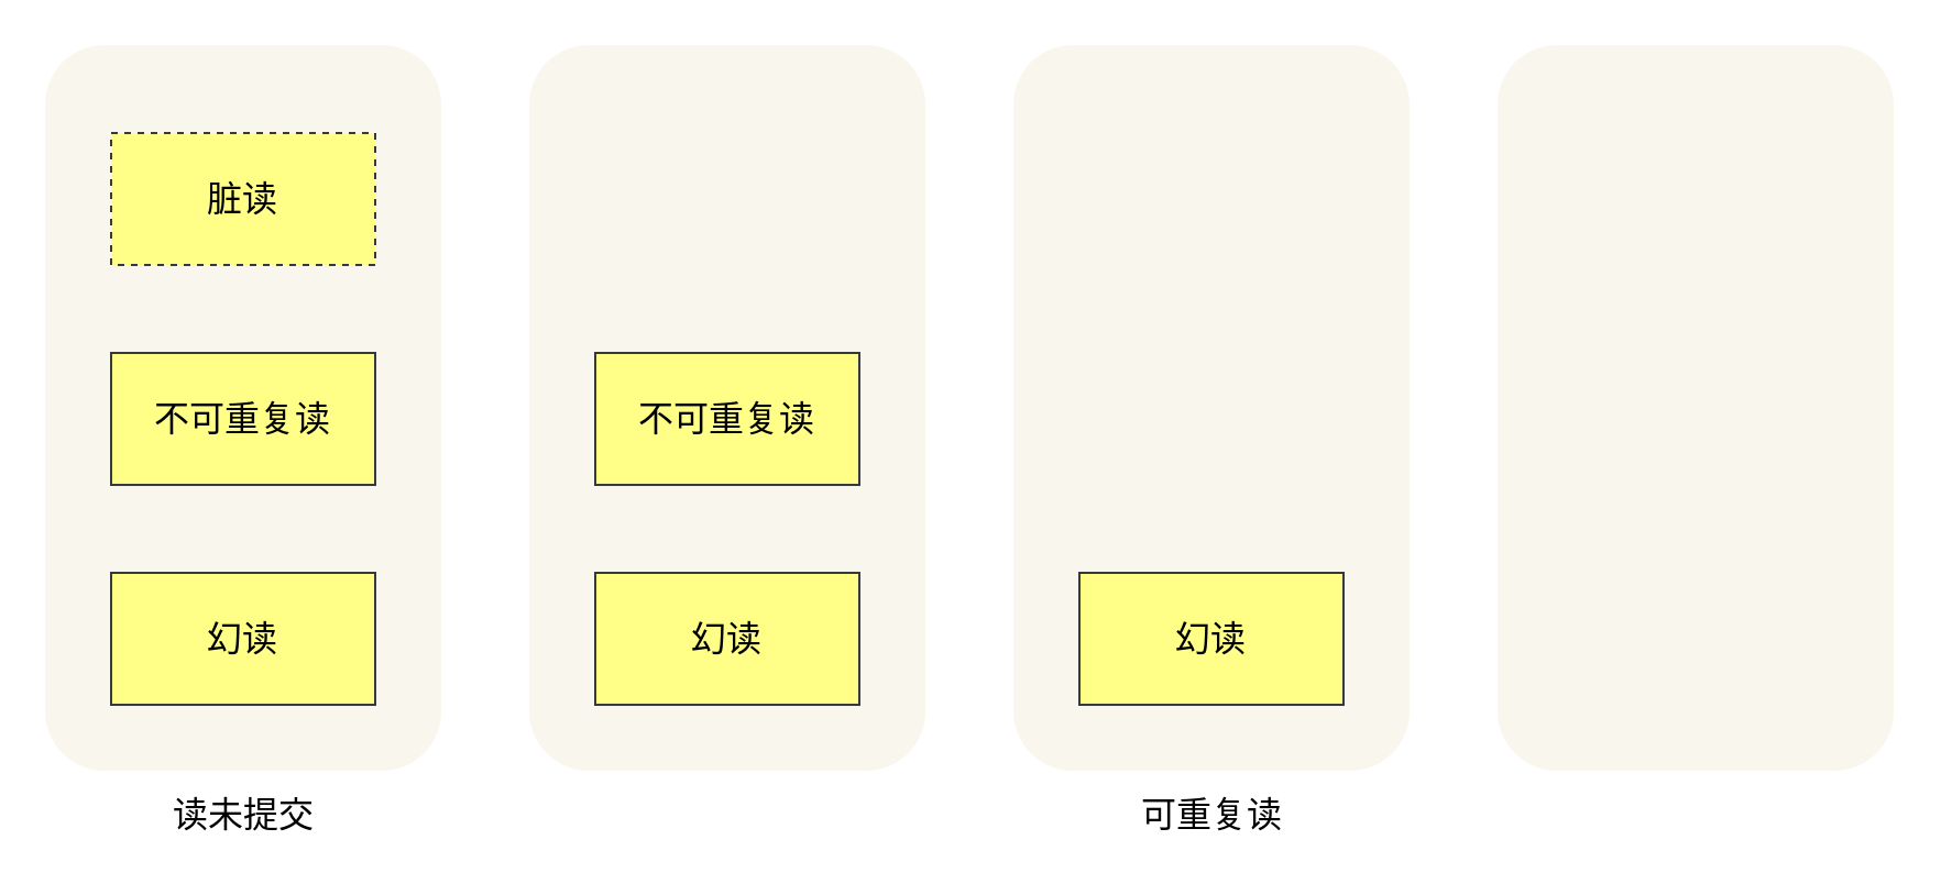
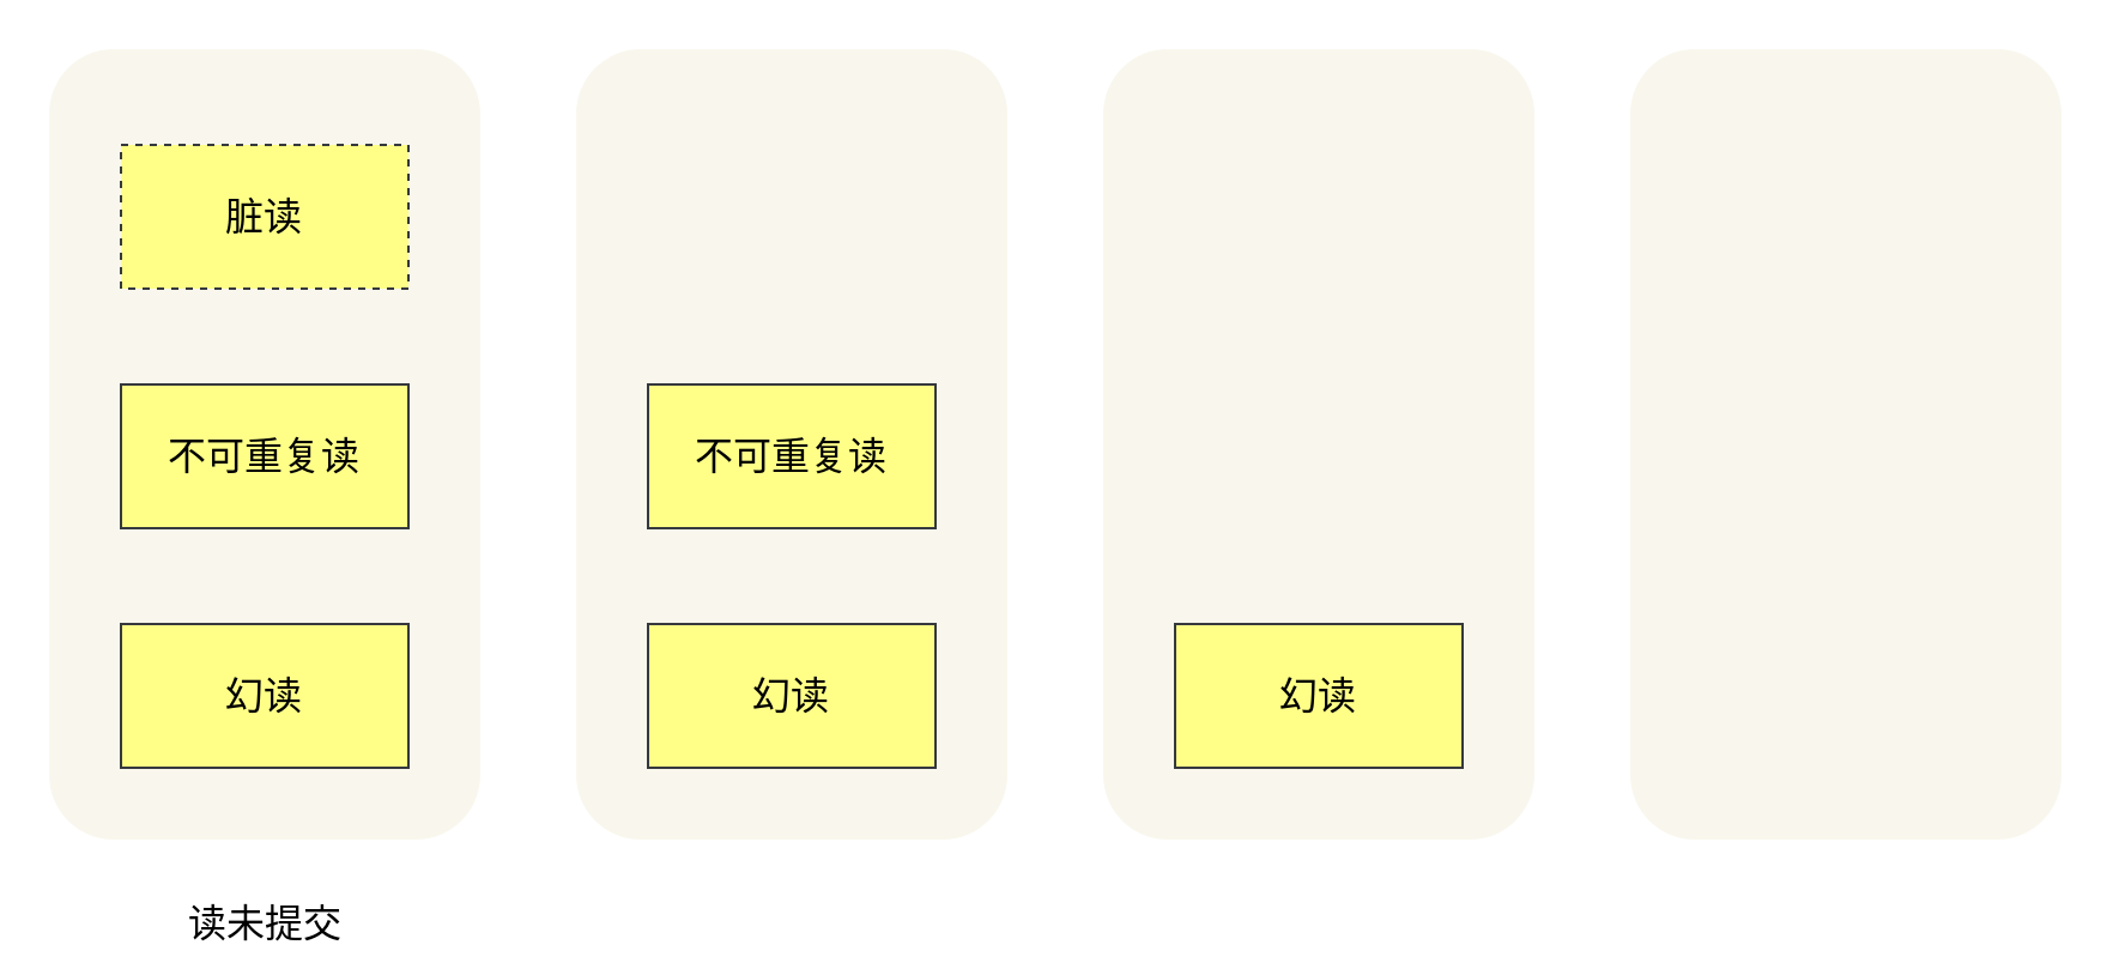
- <mxCell id="6" value="读未提交" style="text;html=1;align=center;verticalAlign=middle;resizable=0;points=[];autosize=1;strokeColor=none;fontSize=16;" vertex="1" parent="1"><mxGeometry x="70" y="360" width="80" height="20" as="geometry" /></mxCell>
+ <mxCell id="6" value="读未提交" style="text;html=1;align=center;verticalAlign=middle;resizable=0;points=[];autosize=1;strokeColor=none;fontSize=16;" vertex="1" parent="1"><mxGeometry x="70" y="375" width="80" height="20" as="geometry" /></mxCell>
- <mxCell id="12" value="可重复读" style="text;html=1;align=center;verticalAlign=middle;resizable=0;points=[];autosize=1;strokeColor=none;fontSize=16;" vertex="1" parent="1"><mxGeometry x="510" y="360" width="80" height="20" as="geometry" /></mxCell>
